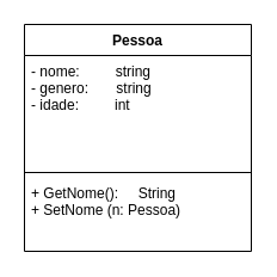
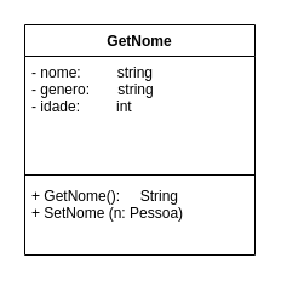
- <mxCell id="2" value="Pessoa" style="swimlane;fontStyle=1;align=center;verticalAlign=top;childLayout=stackLayout;horizontal=1;startSize=26;horizontalStack=0;resizeParent=1;resizeParentMax=0;resizeLast=0;collapsible=1;marginBottom=0;" vertex="1" parent="1"><mxGeometry x="20" y="20" width="190" height="190" as="geometry" /></mxCell>
+ <mxCell id="2" value="GetNome" style="swimlane;fontStyle=1;align=center;verticalAlign=top;childLayout=stackLayout;horizontal=1;startSize=26;horizontalStack=0;resizeParent=1;resizeParentMax=0;resizeLast=0;collapsible=1;marginBottom=0;" vertex="1" parent="1"><mxGeometry x="20" y="20" width="190" height="190" as="geometry" /></mxCell>
